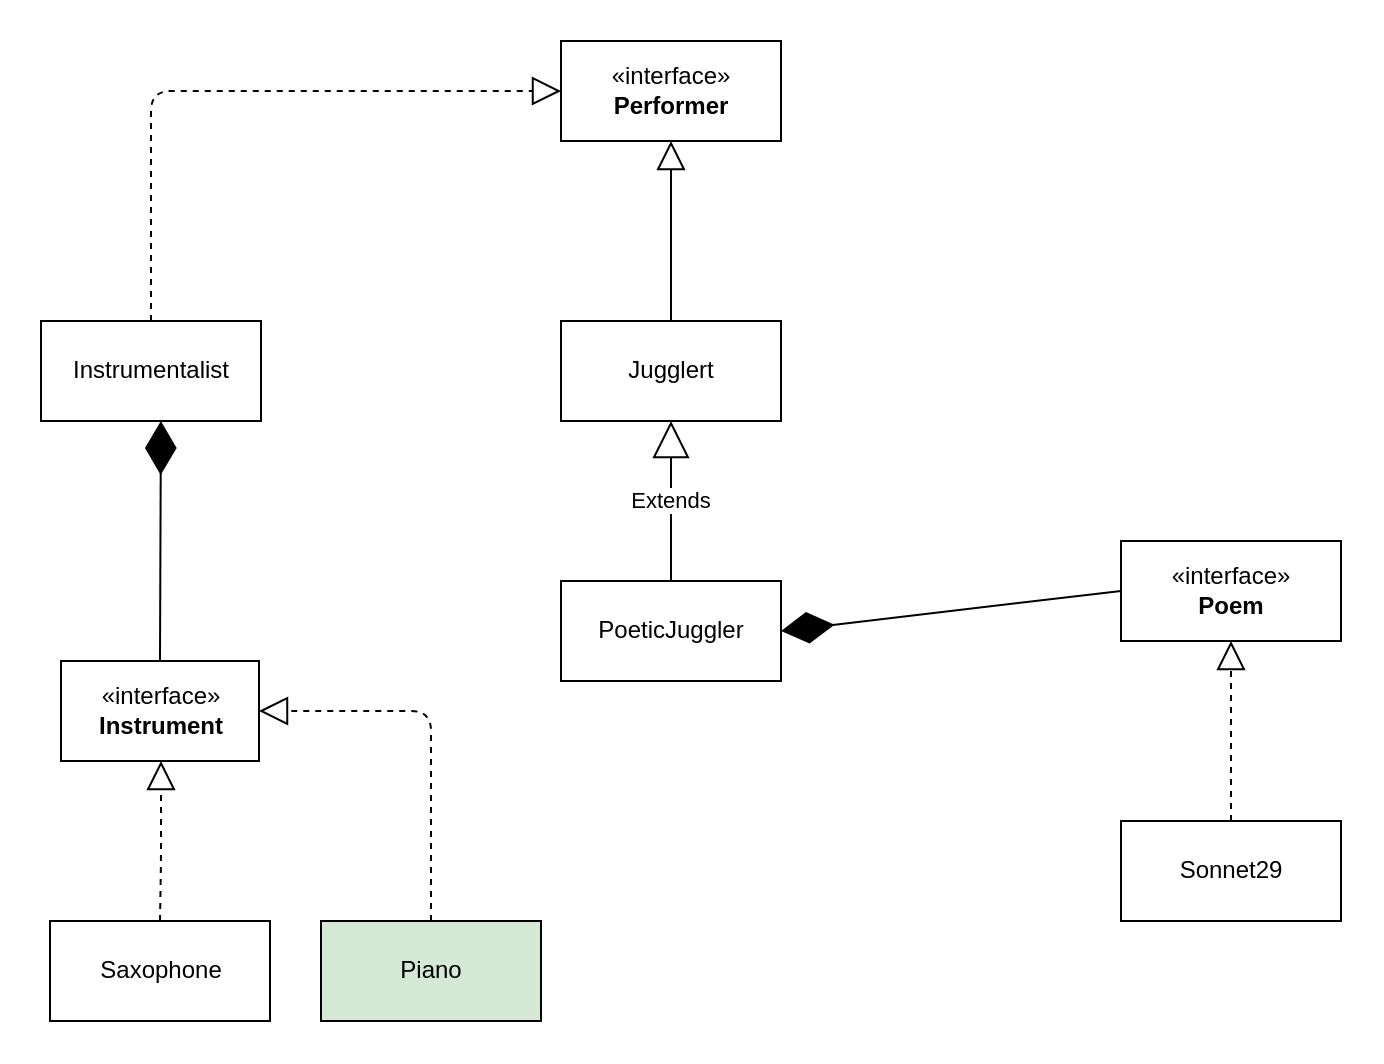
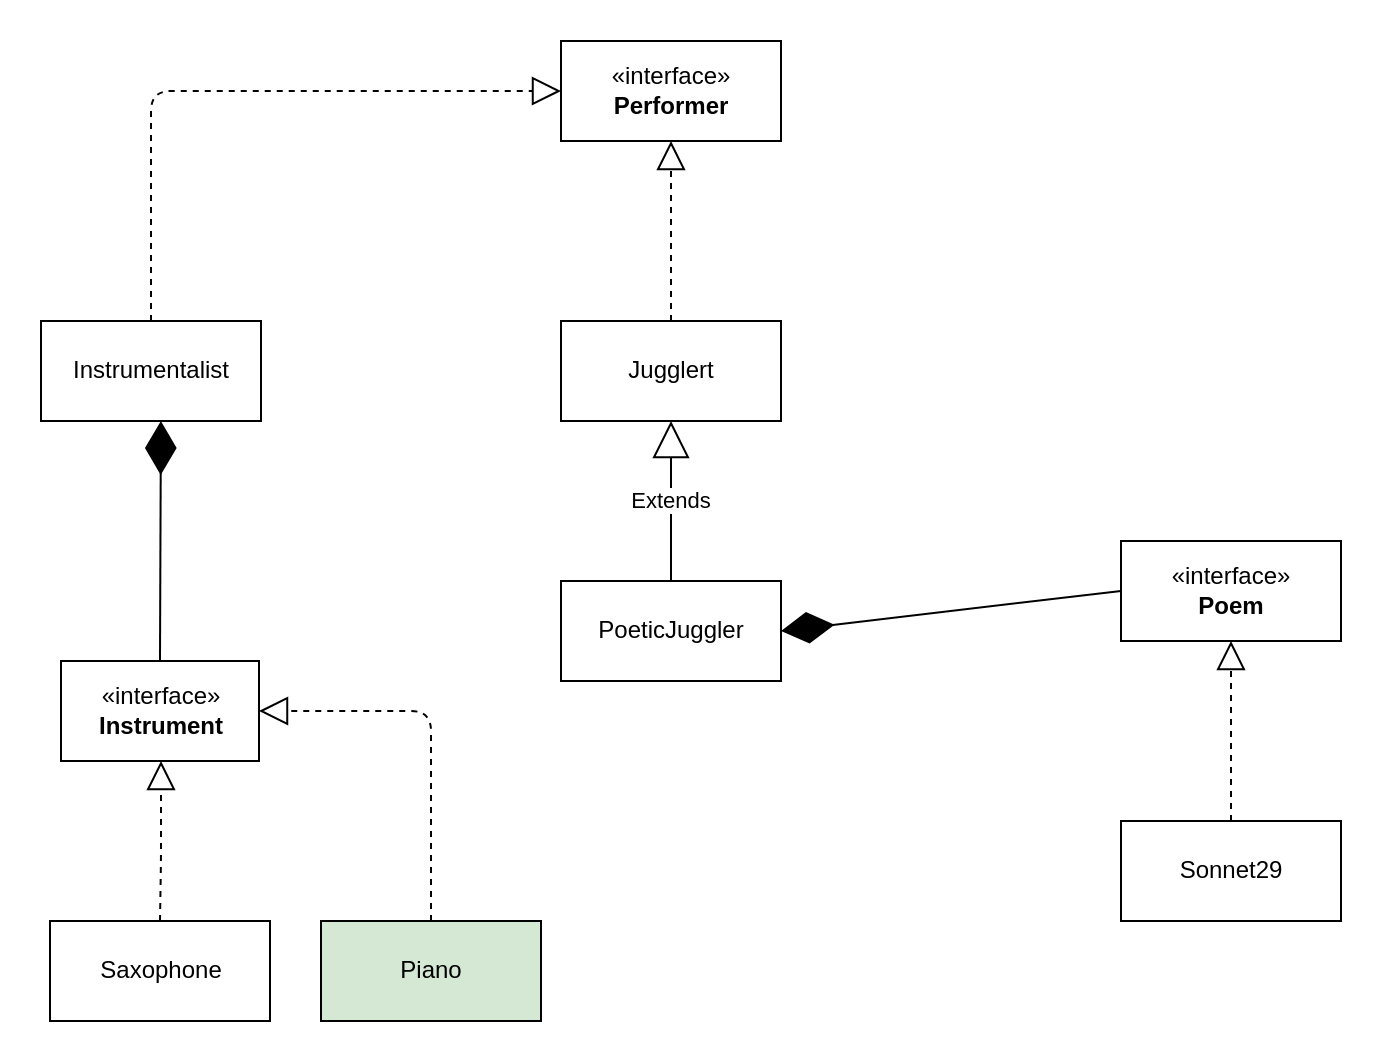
- <mxCell id="4" value="" style="endArrow=block;dashed=0;endFill=0;endSize=12;html=1;exitX=0.5;exitY=0;exitDx=0;exitDy=0;entryX=0.5;entryY=1;entryDx=0;entryDy=0;" parent="1" source="3" target="2" edge="1"><mxGeometry width="160" relative="1" as="geometry"><mxPoint x="290" y="350" as="sourcePoint" /><mxPoint x="450" y="350" as="targetPoint" /></mxGeometry></mxCell>
+ <mxCell id="4" value="" style="endArrow=block;dashed=1;endFill=0;endSize=12;html=1;exitX=0.5;exitY=0;exitDx=0;exitDy=0;entryX=0.5;entryY=1;entryDx=0;entryDy=0;" parent="1" source="3" target="2" edge="1"><mxGeometry width="160" relative="1" as="geometry"><mxPoint x="290" y="350" as="sourcePoint" /><mxPoint x="450" y="350" as="targetPoint" /></mxGeometry></mxCell>
